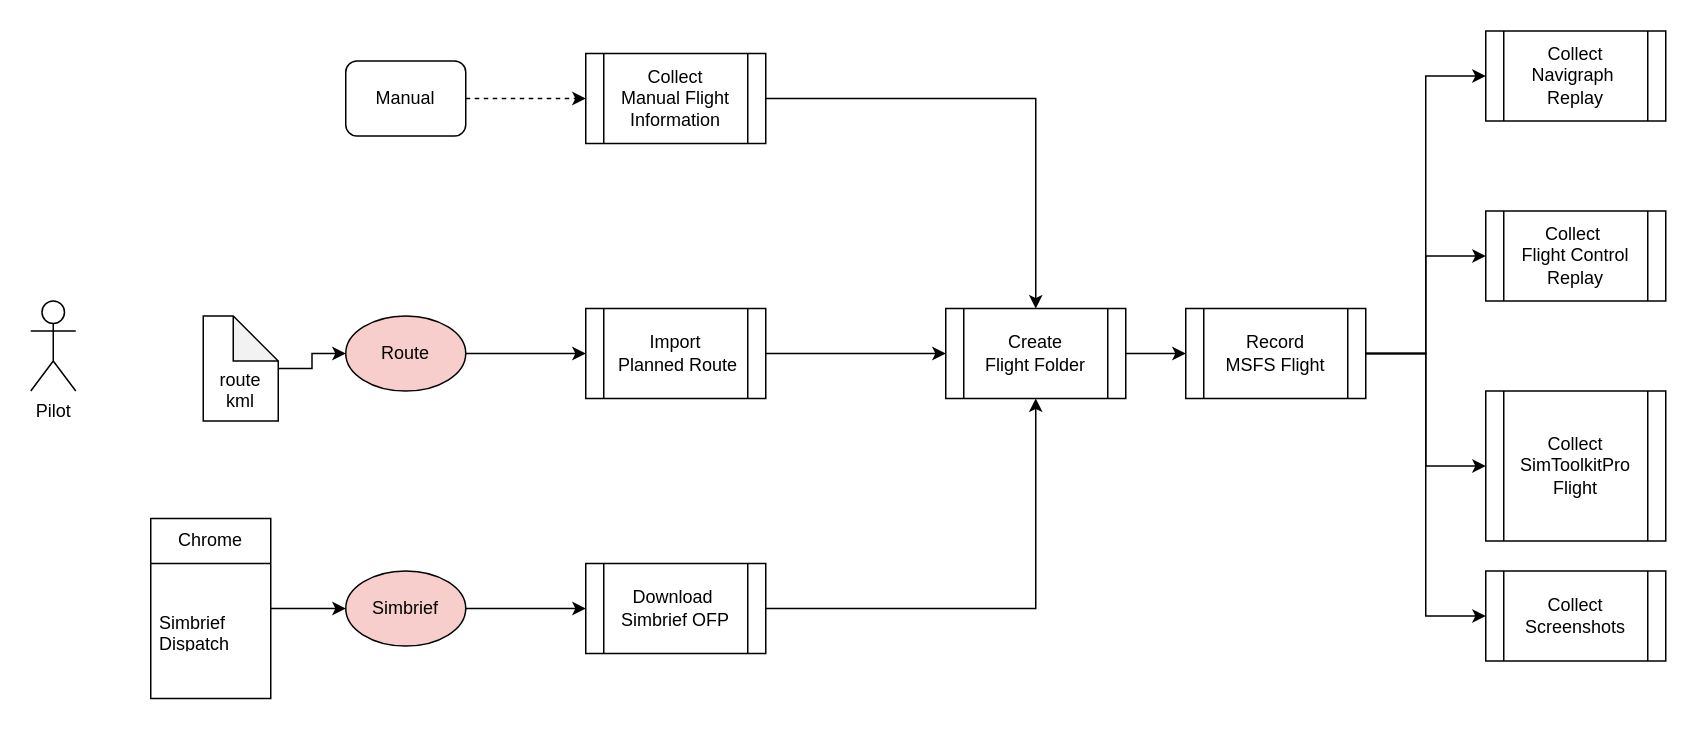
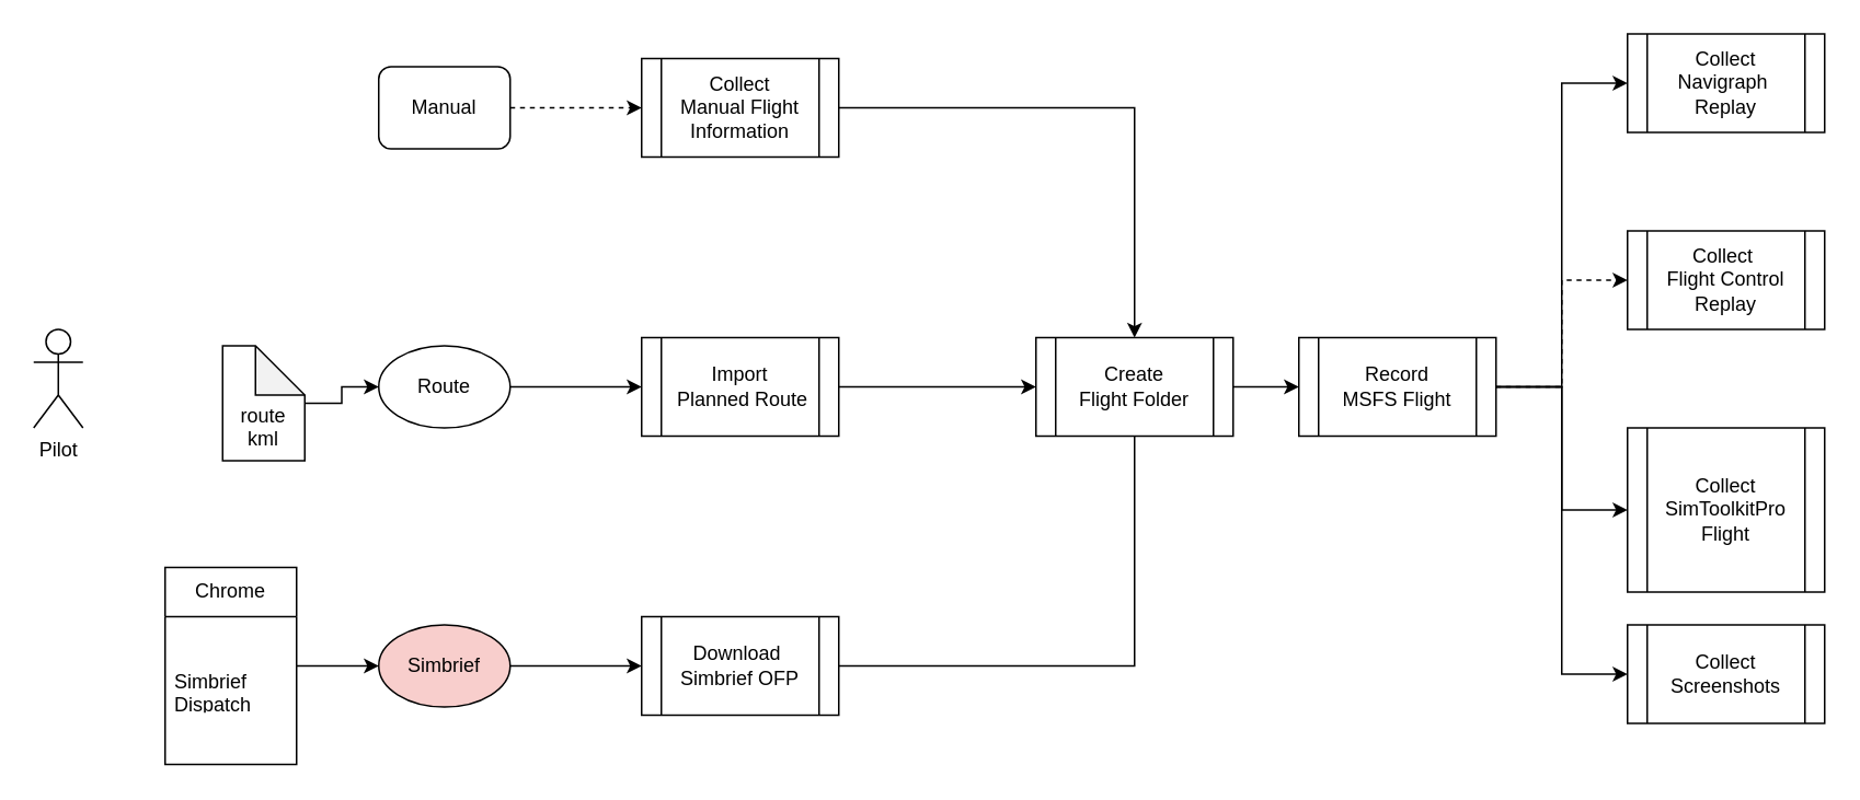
- <mxCell id="24" style="edgeStyle=orthogonalEdgeStyle;rounded=0;orthogonalLoop=1;jettySize=auto;html=1;entryX=0;entryY=0.5;entryDx=0;entryDy=0;" edge="1" parent="1" source="28" target="32"><mxGeometry relative="1" as="geometry" /></mxCell>
+ <mxCell id="24" style="edgeStyle=orthogonalEdgeStyle;rounded=0;orthogonalLoop=1;jettySize=auto;html=1;entryX=0;entryY=0.5;entryDx=0;entryDy=0;dashed=1;" edge="1" parent="1" source="28" target="32"><mxGeometry relative="1" as="geometry" /></mxCell>
- <mxCell id="6" value="Route" style="ellipse;whiteSpace=wrap;html=1;fillColor=#f8cecc;" vertex="1" parent="1"><mxGeometry x="230" y="210" width="80" height="50" as="geometry" /></mxCell>
+ <mxCell id="6" value="Route" style="ellipse;whiteSpace=wrap;html=1;" vertex="1" parent="1"><mxGeometry x="230" y="210" width="80" height="50" as="geometry" /></mxCell>
- <mxCell id="16" style="edgeStyle=orthogonalEdgeStyle;rounded=0;orthogonalLoop=1;jettySize=auto;html=1;" edge="1" parent="1" source="17" target="23"><mxGeometry relative="1" as="geometry" /></mxCell>
+ <mxCell id="16" style="edgeStyle=orthogonalEdgeStyle;rounded=0;orthogonalLoop=1;jettySize=auto;html=1;endArrow=none;" edge="1" parent="1" source="17" target="23"><mxGeometry relative="1" as="geometry" /></mxCell>
